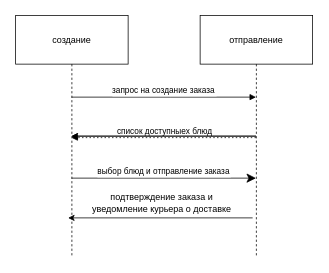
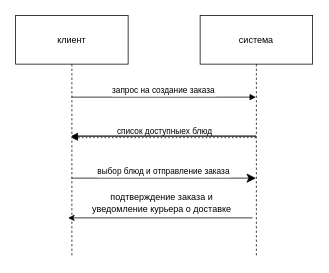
- <mxCell id="2" value="создание" style="shape=umlLifeline;perimeter=lifelinePerimeter;whiteSpace=wrap;container=1;dropTarget=0;collapsible=0;recursiveResize=0;outlineConnect=0;portConstraint=eastwest;newEdgeStyle={&quot;edgeStyle&quot;:&quot;elbowEdgeStyle&quot;,&quot;elbow&quot;:&quot;vertical&quot;,&quot;curved&quot;:0,&quot;rounded&quot;:0};size=65;" parent="1" vertex="1"><mxGeometry width="150" height="322" as="geometry" x="20" y="20" /></mxCell>
+ <mxCell id="2" value="клиент" style="shape=umlLifeline;perimeter=lifelinePerimeter;whiteSpace=wrap;container=1;dropTarget=0;collapsible=0;recursiveResize=0;outlineConnect=0;portConstraint=eastwest;newEdgeStyle={&quot;edgeStyle&quot;:&quot;elbowEdgeStyle&quot;,&quot;elbow&quot;:&quot;vertical&quot;,&quot;curved&quot;:0,&quot;rounded&quot;:0};size=65;" parent="1" vertex="1"><mxGeometry width="150" height="322" as="geometry" x="20" y="20" /></mxCell>
- <mxCell id="3" value="отправление" style="shape=umlLifeline;perimeter=lifelinePerimeter;whiteSpace=wrap;container=1;dropTarget=0;collapsible=0;recursiveResize=0;outlineConnect=0;portConstraint=eastwest;newEdgeStyle={&quot;edgeStyle&quot;:&quot;elbowEdgeStyle&quot;,&quot;elbow&quot;:&quot;vertical&quot;,&quot;curved&quot;:0,&quot;rounded&quot;:0};size=65;" parent="1" vertex="1"><mxGeometry x="266" width="150" height="322" as="geometry" y="20" /></mxCell>
+ <mxCell id="3" value="система" style="shape=umlLifeline;perimeter=lifelinePerimeter;whiteSpace=wrap;container=1;dropTarget=0;collapsible=0;recursiveResize=0;outlineConnect=0;portConstraint=eastwest;newEdgeStyle={&quot;edgeStyle&quot;:&quot;elbowEdgeStyle&quot;,&quot;elbow&quot;:&quot;vertical&quot;,&quot;curved&quot;:0,&quot;rounded&quot;:0};size=65;" parent="1" vertex="1"><mxGeometry x="266" width="150" height="322" as="geometry" y="20" /></mxCell>
